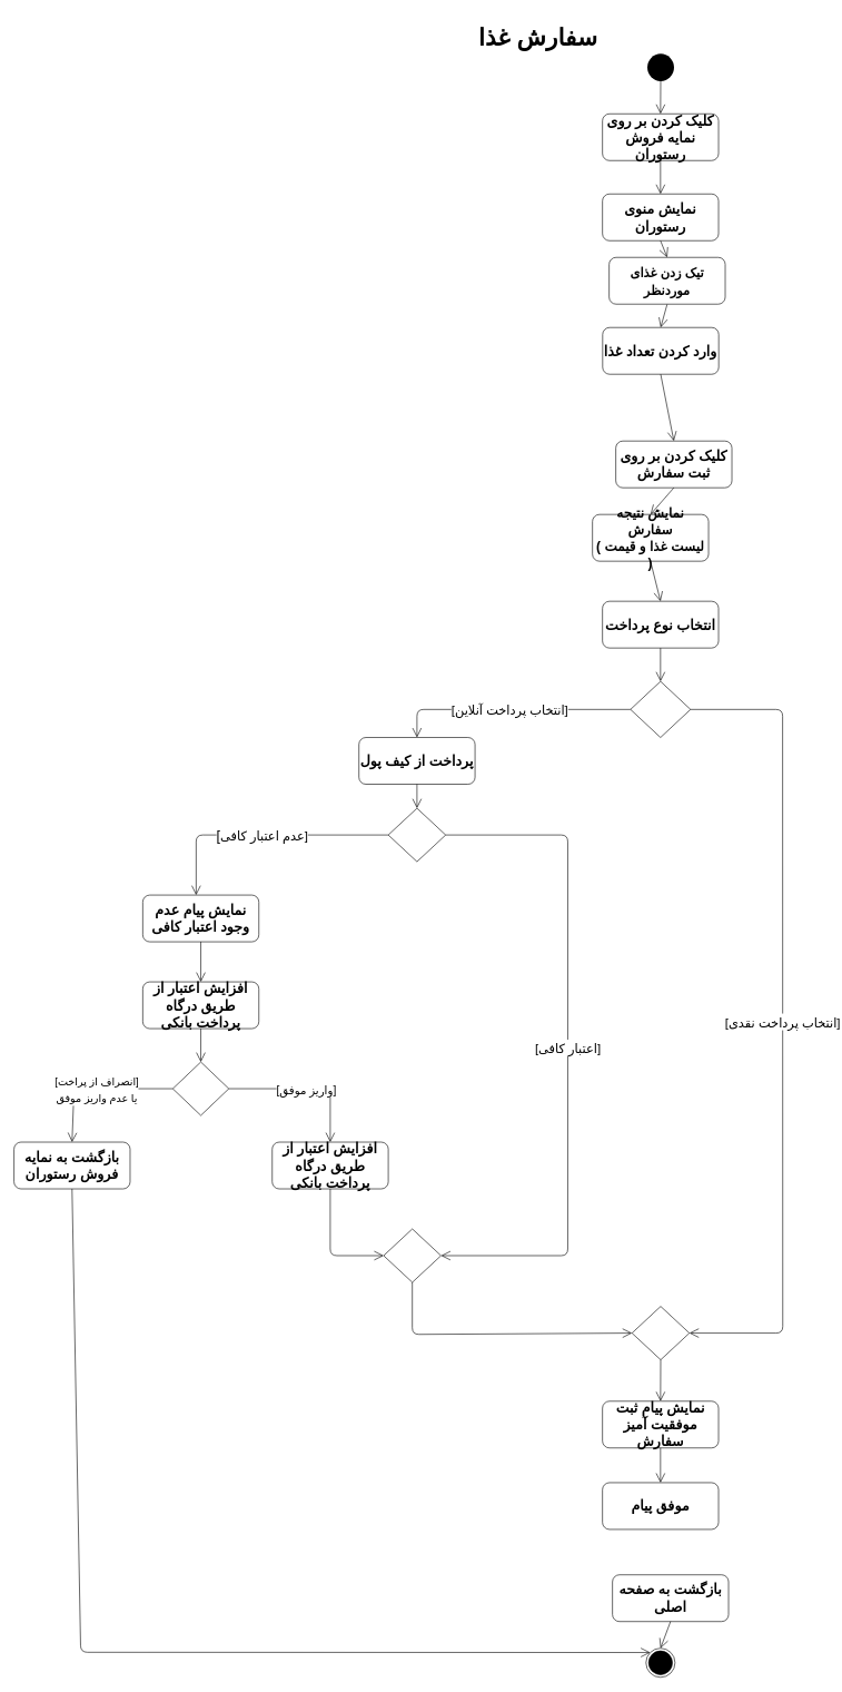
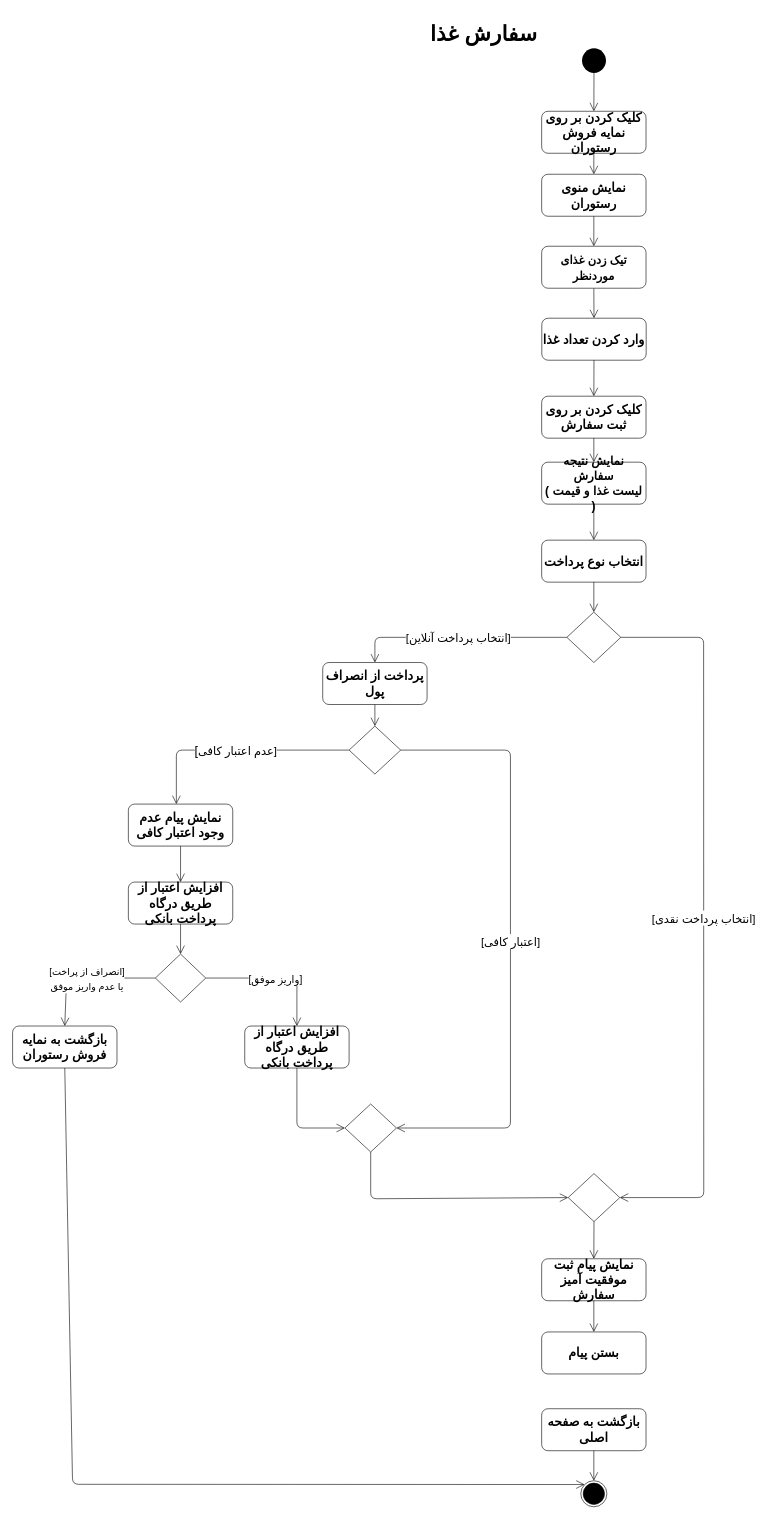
- <mxCell id="11" value="کلیک کردن بر روی نمایه فروش رستوران" style="shape=rect;html=1;rounded=1;whiteSpace=wrap;align=center;fontSize=21;fontStyle=1" parent="1" vertex="1"><mxGeometry x="902" y="170" width="174" height="70" as="geometry" /></mxCell>
+ <mxCell id="11" value="کلیک کردن بر روی نمایه فروش رستوران" style="shape=rect;html=1;rounded=1;whiteSpace=wrap;align=center;fontSize=21;fontStyle=1" parent="1" vertex="1"><mxGeometry x="902" y="185" width="174" height="70" as="geometry" /></mxCell>
- <mxCell id="7" value="&lt;span style=&quot;font-size: 19px&quot;&gt;تیک زدن غذای موردنظر&lt;/span&gt;" style="shape=rect;html=1;rounded=1;whiteSpace=wrap;align=center;fontSize=21;fontStyle=1" parent="1" vertex="1"><mxGeometry x="912" y="385" width="174" height="70" as="geometry" /></mxCell>
+ <mxCell id="7" value="&lt;span style=&quot;font-size: 19px&quot;&gt;تیک زدن غذای موردنظر&lt;/span&gt;" style="shape=rect;html=1;rounded=1;whiteSpace=wrap;align=center;fontSize=21;fontStyle=1" parent="1" vertex="1"><mxGeometry x="902" y="410" width="174" height="70" as="geometry" /></mxCell>
- <mxCell id="20" value="&lt;font style=&quot;font-size: 21px&quot;&gt;وارد کردن تعداد غذا&lt;/font&gt;" style="shape=rect;html=1;rounded=1;whiteSpace=wrap;align=center;fontSize=21;fontStyle=1" parent="1" vertex="1"><mxGeometry x="902.25" y="490" width="174" height="70" as="geometry" /></mxCell>
+ <mxCell id="20" value="&lt;font style=&quot;font-size: 21px&quot;&gt;وارد کردن تعداد غذا&lt;/font&gt;" style="shape=rect;html=1;rounded=1;whiteSpace=wrap;align=center;fontSize=21;fontStyle=1" parent="1" vertex="1"><mxGeometry x="902.25" y="530" width="174" height="70" as="geometry" /></mxCell>
- <mxCell id="9" value="&lt;font style=&quot;font-size: 21px&quot;&gt;کلیک کردن بر روی ثبت سفارش&lt;/font&gt;" style="shape=rect;html=1;rounded=1;whiteSpace=wrap;align=center;fontSize=21;fontStyle=1" parent="1" vertex="1"><mxGeometry x="922" y="660" width="174" height="70" as="geometry" /></mxCell>
+ <mxCell id="9" value="&lt;font style=&quot;font-size: 21px&quot;&gt;کلیک کردن بر روی ثبت سفارش&lt;/font&gt;" style="shape=rect;html=1;rounded=1;whiteSpace=wrap;align=center;fontSize=21;fontStyle=1" parent="1" vertex="1"><mxGeometry x="902" y="660" width="174" height="70" as="geometry" /></mxCell>
- <mxCell id="13" value="&lt;span style=&quot;font-size: 20px&quot;&gt;نمایش نتیجه سفارش&lt;br&gt;( لیست غذا و قیمت )&lt;br&gt;&lt;/span&gt;" style="shape=rect;html=1;rounded=1;whiteSpace=wrap;align=center;fontSize=21;fontStyle=1" parent="1" vertex="1"><mxGeometry x="887" y="770" width="174" height="70" as="geometry" /></mxCell>
+ <mxCell id="13" value="&lt;span style=&quot;font-size: 20px&quot;&gt;نمایش نتیجه سفارش&lt;br&gt;( لیست غذا و قیمت )&lt;br&gt;&lt;/span&gt;" style="shape=rect;html=1;rounded=1;whiteSpace=wrap;align=center;fontSize=21;fontStyle=1" parent="1" vertex="1"><mxGeometry x="902" y="770" width="174" height="70" as="geometry" /></mxCell>
- <mxCell id="15" value="&lt;font style=&quot;font-size: 21px&quot;&gt;پرداخت از کیف پول&lt;/font&gt;" style="shape=rect;html=1;rounded=1;whiteSpace=wrap;align=center;fontSize=21;fontStyle=1" parent="1" vertex="1"><mxGeometry x="537" y="1104" width="174" height="70" as="geometry" /></mxCell>
+ <mxCell id="15" value="&lt;font style=&quot;font-size: 21px&quot;&gt;پرداخت از انصراف پول&lt;/font&gt;" style="shape=rect;html=1;rounded=1;whiteSpace=wrap;align=center;fontSize=21;fontStyle=1" parent="1" vertex="1"><mxGeometry x="537" y="1104" width="174" height="70" as="geometry" /></mxCell>
- <mxCell id="33" value="&lt;font style=&quot;font-size: 21px&quot;&gt;موفق پیام&lt;/font&gt;&lt;span style=&quot;font-size: 19px&quot;&gt;&lt;br&gt;&lt;/span&gt;" style="shape=rect;html=1;rounded=1;whiteSpace=wrap;align=center;fontSize=21;fontStyle=1" parent="1" vertex="1"><mxGeometry x="902" y="2220" width="174" height="70" as="geometry" /></mxCell>
+ <mxCell id="33" value="&lt;font style=&quot;font-size: 21px&quot;&gt;بستن پیام&lt;/font&gt;&lt;span style=&quot;font-size: 19px&quot;&gt;&lt;br&gt;&lt;/span&gt;" style="shape=rect;html=1;rounded=1;whiteSpace=wrap;align=center;fontSize=21;fontStyle=1" parent="1" vertex="1"><mxGeometry x="902" y="2220" width="174" height="70" as="geometry" /></mxCell>
- <mxCell id="32" value="&lt;font style=&quot;font-size: 21px&quot;&gt;بازگشت به صفحه اصلی&lt;/font&gt;" style="shape=rect;html=1;rounded=1;whiteSpace=wrap;align=center;fontSize=21;fontStyle=1" parent="1" vertex="1"><mxGeometry x="917" y="2358" width="174" height="70" as="geometry" /></mxCell>
+ <mxCell id="32" value="&lt;font style=&quot;font-size: 21px&quot;&gt;بازگشت به صفحه اصلی&lt;/font&gt;" style="shape=rect;html=1;rounded=1;whiteSpace=wrap;align=center;fontSize=21;fontStyle=1" parent="1" vertex="1"><mxGeometry x="902" y="2348" width="174" height="70" as="geometry" /></mxCell>
